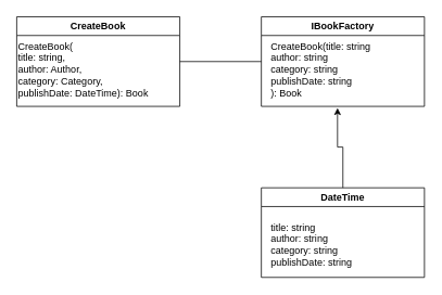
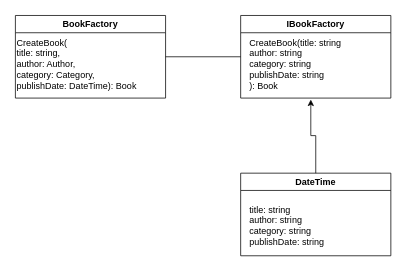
- <mxCell id="5" value="CreateBook" style="swimlane;whiteSpace=wrap;html=1;align=center;" vertex="1" parent="1"><mxGeometry x="20" y="20" width="200" height="110" as="geometry" /></mxCell>
+ <mxCell id="5" value="BookFactory" style="swimlane;whiteSpace=wrap;html=1;align=center;" vertex="1" parent="1"><mxGeometry x="20" y="20" width="200" height="110" as="geometry" /></mxCell>
